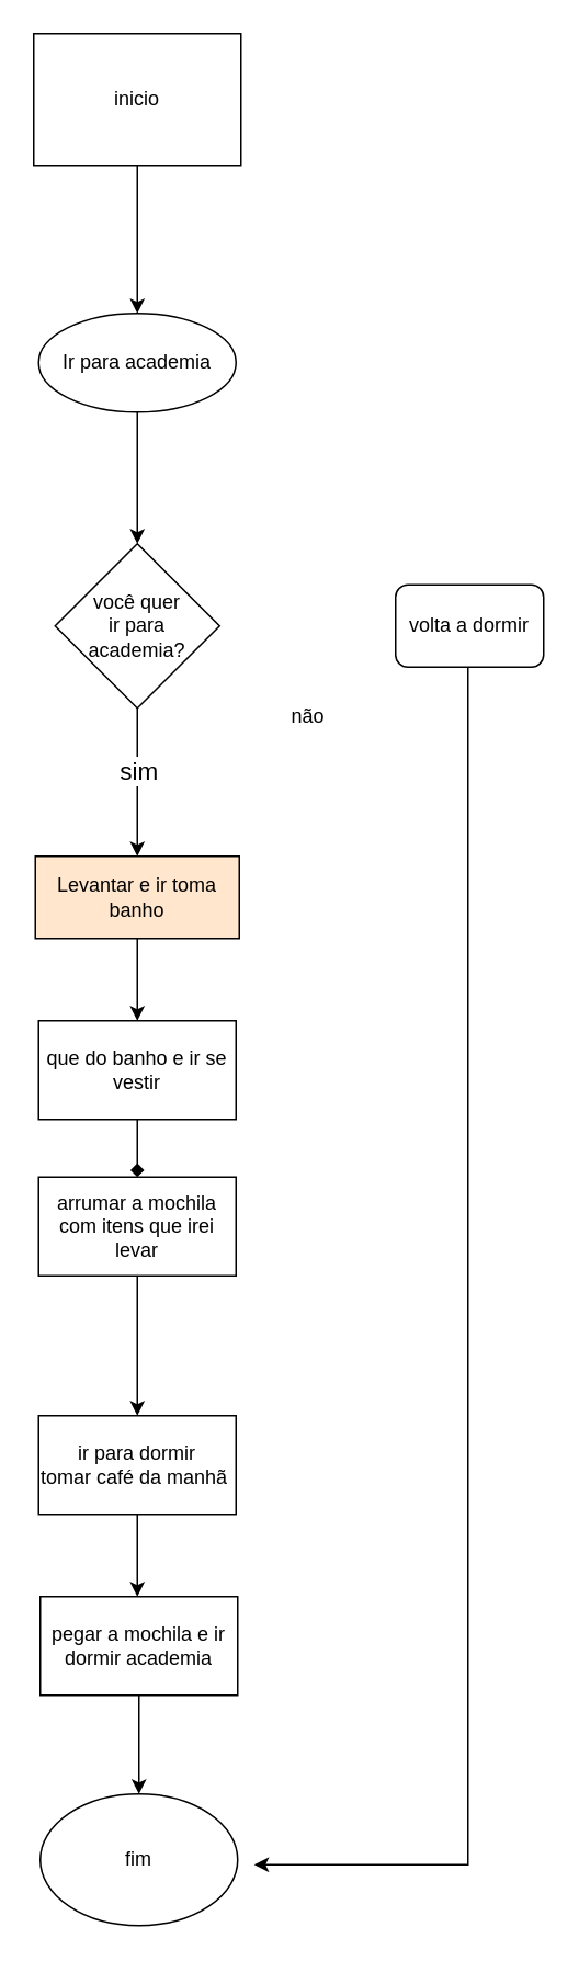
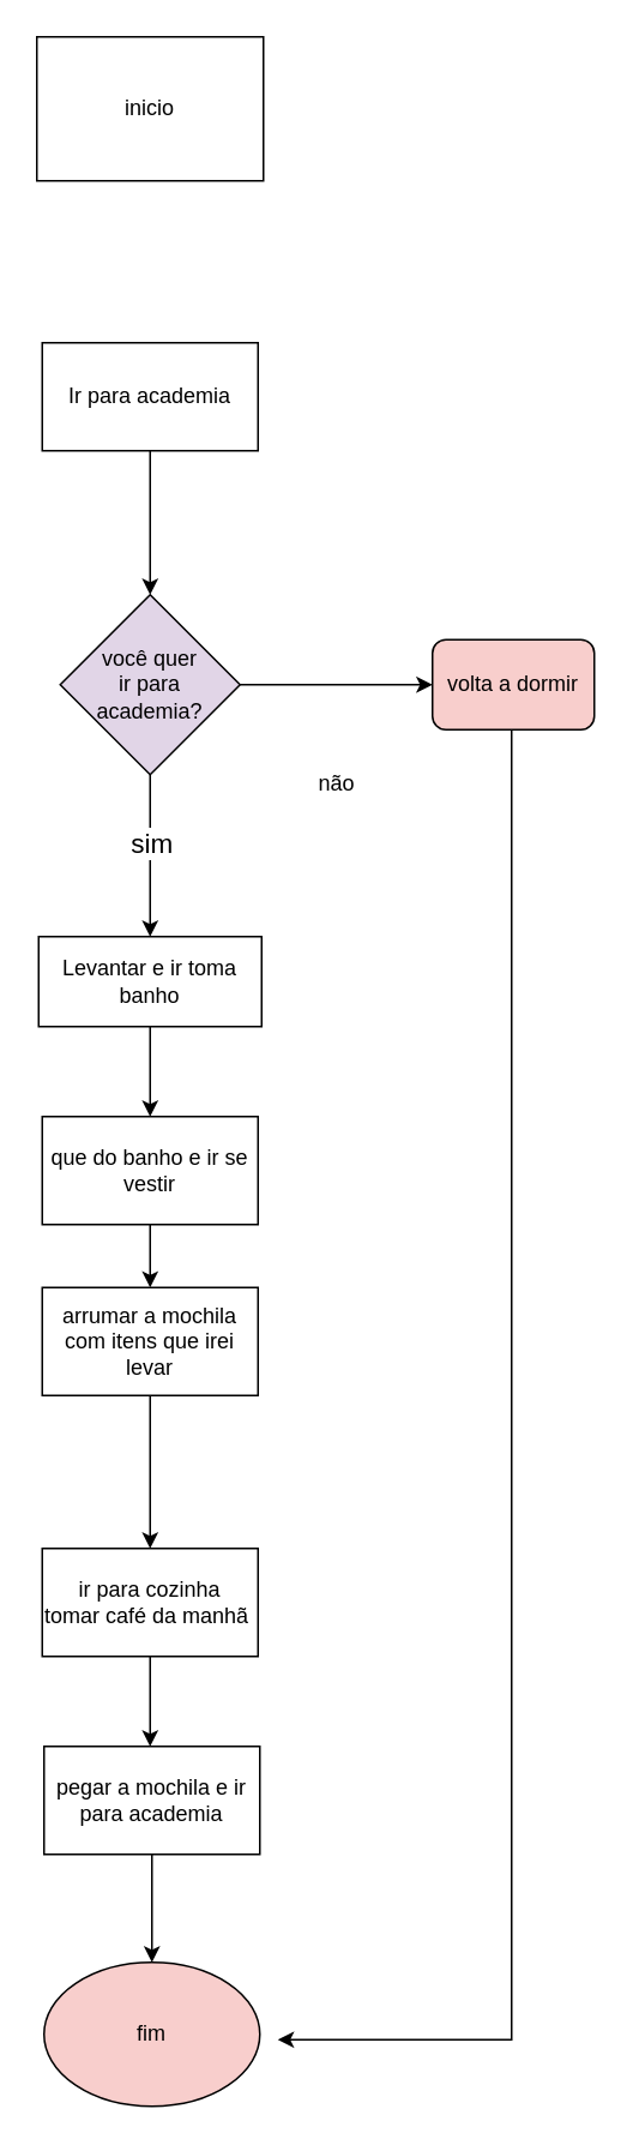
- <mxCell id="3" style="edgeStyle=orthogonalEdgeStyle;rounded=0;orthogonalLoop=1;jettySize=auto;html=1;entryX=0.5;entryY=0;entryDx=0;entryDy=0;labelBackgroundColor=none;fontColor=default;" edge="1" parent="1" source="4" target="6"><mxGeometry relative="1" as="geometry" /></mxCell>
- <mxCell id="6" value="Ir para academia" style="ellipse;whiteSpace=wrap;html=1;labelBackgroundColor=none;" vertex="1" parent="1"><mxGeometry x="23" y="190" width="120" height="60" as="geometry" /></mxCell>
+ <mxCell id="6" value="Ir para academia" style="rounded=0;whiteSpace=wrap;html=1;labelBackgroundColor=none;" vertex="1" parent="1"><mxGeometry x="23" y="190" width="120" height="60" as="geometry" /></mxCell>
- <mxCell id="10" value="você quer &lt;br&gt;ir para &lt;br&gt;academia?" style="rhombus;whiteSpace=wrap;html=1;labelBackgroundColor=none;" vertex="1" parent="1"><mxGeometry x="33" y="330" width="100" height="100" as="geometry" /></mxCell>
+ <mxCell id="10" value="você quer &lt;br&gt;ir para &lt;br&gt;academia?" style="rhombus;whiteSpace=wrap;html=1;labelBackgroundColor=none;fillColor=#e1d5e7;" vertex="1" parent="1"><mxGeometry x="33" y="330" width="100" height="100" as="geometry" /></mxCell>
+ <mxCell id="9" style="edgeStyle=orthogonalEdgeStyle;rounded=0;orthogonalLoop=1;jettySize=auto;html=1;" edge="1" parent="1" source="10" target="13"><mxGeometry relative="1" as="geometry" /></mxCell>
- <mxCell id="13" value="volta a dormir" style="rounded=1;whiteSpace=wrap;html=1;labelBackgroundColor=none;" vertex="1" parent="1"><mxGeometry x="240" y="355" width="90" height="50" as="geometry" /></mxCell>
+ <mxCell id="13" value="volta a dormir" style="rounded=1;whiteSpace=wrap;html=1;labelBackgroundColor=none;fillColor=#f8cecc;" vertex="1" parent="1"><mxGeometry x="240" y="355" width="90" height="50" as="geometry" /></mxCell>
- <mxCell id="12" value="&lt;p style=&quot;line-height:1.38;margin-top:0pt;margin-bottom:0pt;&quot; dir=&quot;ltr&quot;&gt;&lt;/p&gt;&lt;p style=&quot;line-height:1.38;margin-top:0pt;margin-bottom:0pt;&quot; dir=&quot;ltr&quot;&gt;&lt;/p&gt;&lt;p style=&quot;line-height:1.38;margin-top:0pt;margin-bottom:0pt;&quot; dir=&quot;ltr&quot;&gt;&lt;/p&gt;&lt;div&gt;&lt;/div&gt;&lt;span id=&quot;docs-internal-guid-9f0f1662-7fff-f04a-6785-770534e7af5a&quot;&gt;Levantar e ir toma banho&lt;br&gt;&lt;/span&gt;" style="rounded=0;whiteSpace=wrap;html=1;labelBackgroundColor=none;fillColor=#ffe6cc;" vertex="1" parent="1"><mxGeometry x="21" y="520" width="124" height="50" as="geometry" /></mxCell>
+ <mxCell id="12" value="&lt;p style=&quot;line-height:1.38;margin-top:0pt;margin-bottom:0pt;&quot; dir=&quot;ltr&quot;&gt;&lt;/p&gt;&lt;p style=&quot;line-height:1.38;margin-top:0pt;margin-bottom:0pt;&quot; dir=&quot;ltr&quot;&gt;&lt;/p&gt;&lt;p style=&quot;line-height:1.38;margin-top:0pt;margin-bottom:0pt;&quot; dir=&quot;ltr&quot;&gt;&lt;/p&gt;&lt;div&gt;&lt;/div&gt;&lt;span id=&quot;docs-internal-guid-9f0f1662-7fff-f04a-6785-770534e7af5a&quot;&gt;Levantar e ir toma banho&lt;br&gt;&lt;/span&gt;" style="rounded=0;whiteSpace=wrap;html=1;labelBackgroundColor=none;" vertex="1" parent="1"><mxGeometry x="21" y="520" width="124" height="50" as="geometry" /></mxCell>
- <mxCell id="14" style="edgeStyle=orthogonalEdgeStyle;rounded=0;orthogonalLoop=1;jettySize=auto;html=1;labelBackgroundColor=none;fontColor=default;endArrow=diamond;" edge="1" parent="1" source="15" target="17"><mxGeometry relative="1" as="geometry"><mxPoint x="83" y="740" as="targetPoint" /></mxGeometry></mxCell>
+ <mxCell id="14" style="edgeStyle=orthogonalEdgeStyle;rounded=0;orthogonalLoop=1;jettySize=auto;html=1;labelBackgroundColor=none;fontColor=default;" edge="1" parent="1" source="15" target="17"><mxGeometry relative="1" as="geometry"><mxPoint x="83" y="740" as="targetPoint" /></mxGeometry></mxCell>
- <mxCell id="19" value="&lt;font style=&quot;font-size: 12px;&quot;&gt;ir para dormir&lt;br&gt;tomar café da manhã&amp;nbsp;&lt;/font&gt;" style="rounded=0;whiteSpace=wrap;html=1;labelBackgroundColor=none;" vertex="1" parent="1"><mxGeometry x="23" y="860" width="120" height="60" as="geometry" /></mxCell>
+ <mxCell id="19" value="&lt;font style=&quot;font-size: 12px;&quot;&gt;ir para cozinha&lt;br&gt;tomar café da manhã&amp;nbsp;&lt;/font&gt;" style="rounded=0;whiteSpace=wrap;html=1;labelBackgroundColor=none;" vertex="1" parent="1"><mxGeometry x="23" y="860" width="120" height="60" as="geometry" /></mxCell>
- <mxCell id="21" value="pegar a mochila e ir dormir academia" style="rounded=0;whiteSpace=wrap;html=1;labelBackgroundColor=none;" vertex="1" parent="1"><mxGeometry x="24" y="970" width="120" height="60" as="geometry" /></mxCell>
+ <mxCell id="21" value="pegar a mochila e ir para academia" style="rounded=0;whiteSpace=wrap;html=1;labelBackgroundColor=none;" vertex="1" parent="1"><mxGeometry x="24" y="970" width="120" height="60" as="geometry" /></mxCell>
- <mxCell id="22" value="fim" style="ellipse;whiteSpace=wrap;html=1;labelBackgroundColor=none;" vertex="1" parent="1"><mxGeometry x="24" y="1090" width="120" height="80" as="geometry" /></mxCell>
+ <mxCell id="22" value="fim" style="ellipse;whiteSpace=wrap;html=1;labelBackgroundColor=none;fillColor=#f8cecc;" vertex="1" parent="1"><mxGeometry x="24" y="1090" width="120" height="80" as="geometry" /></mxCell>
